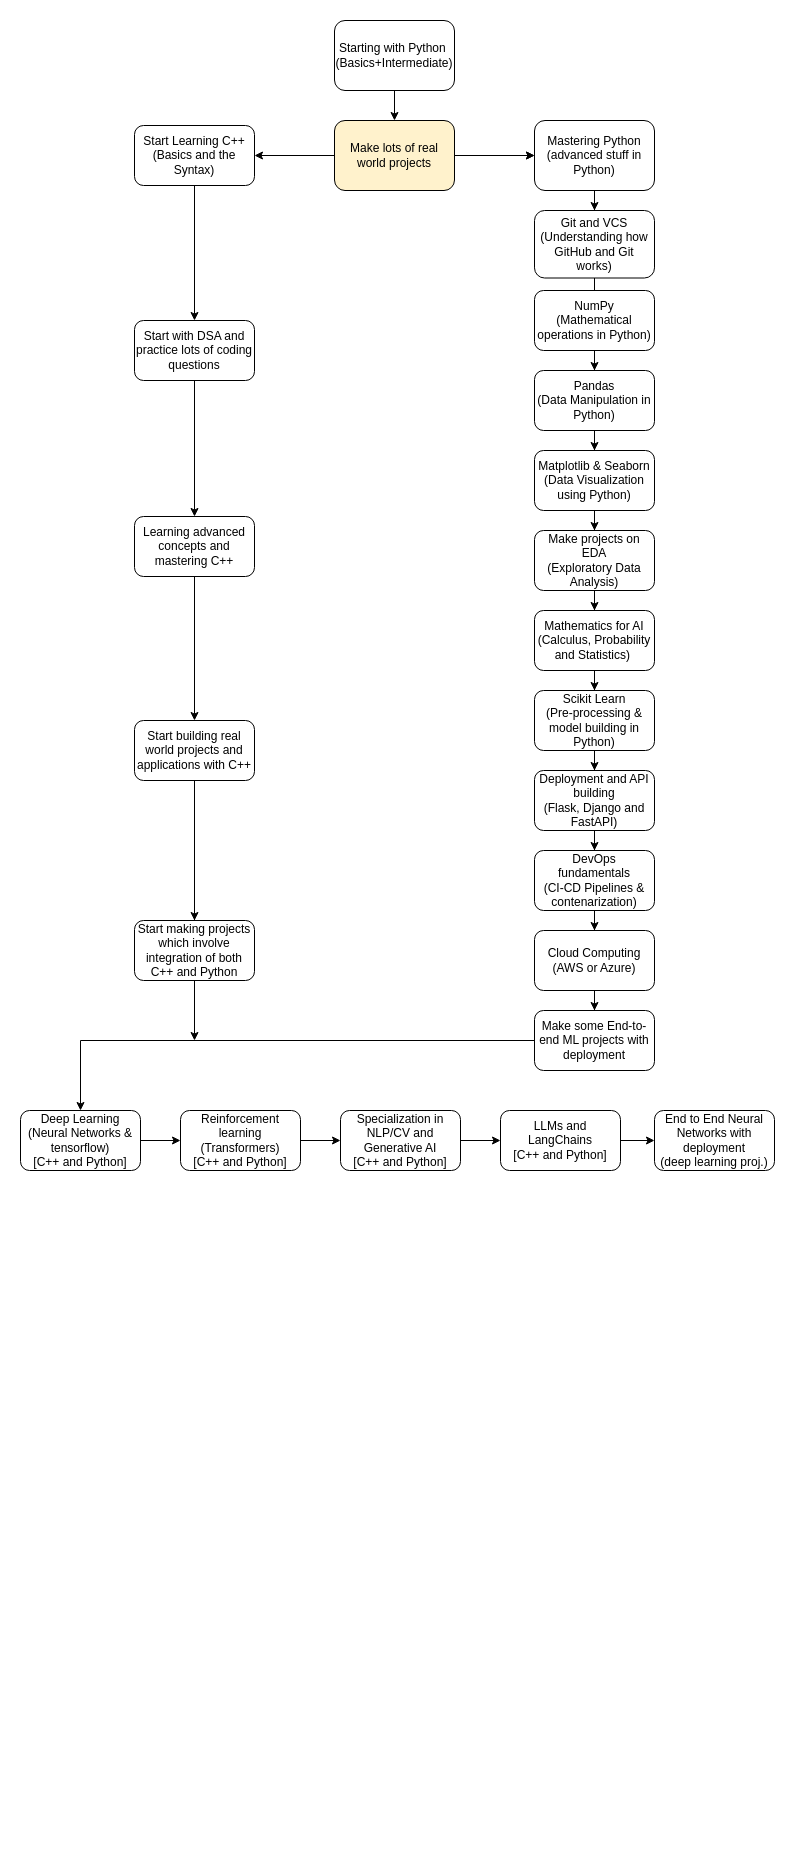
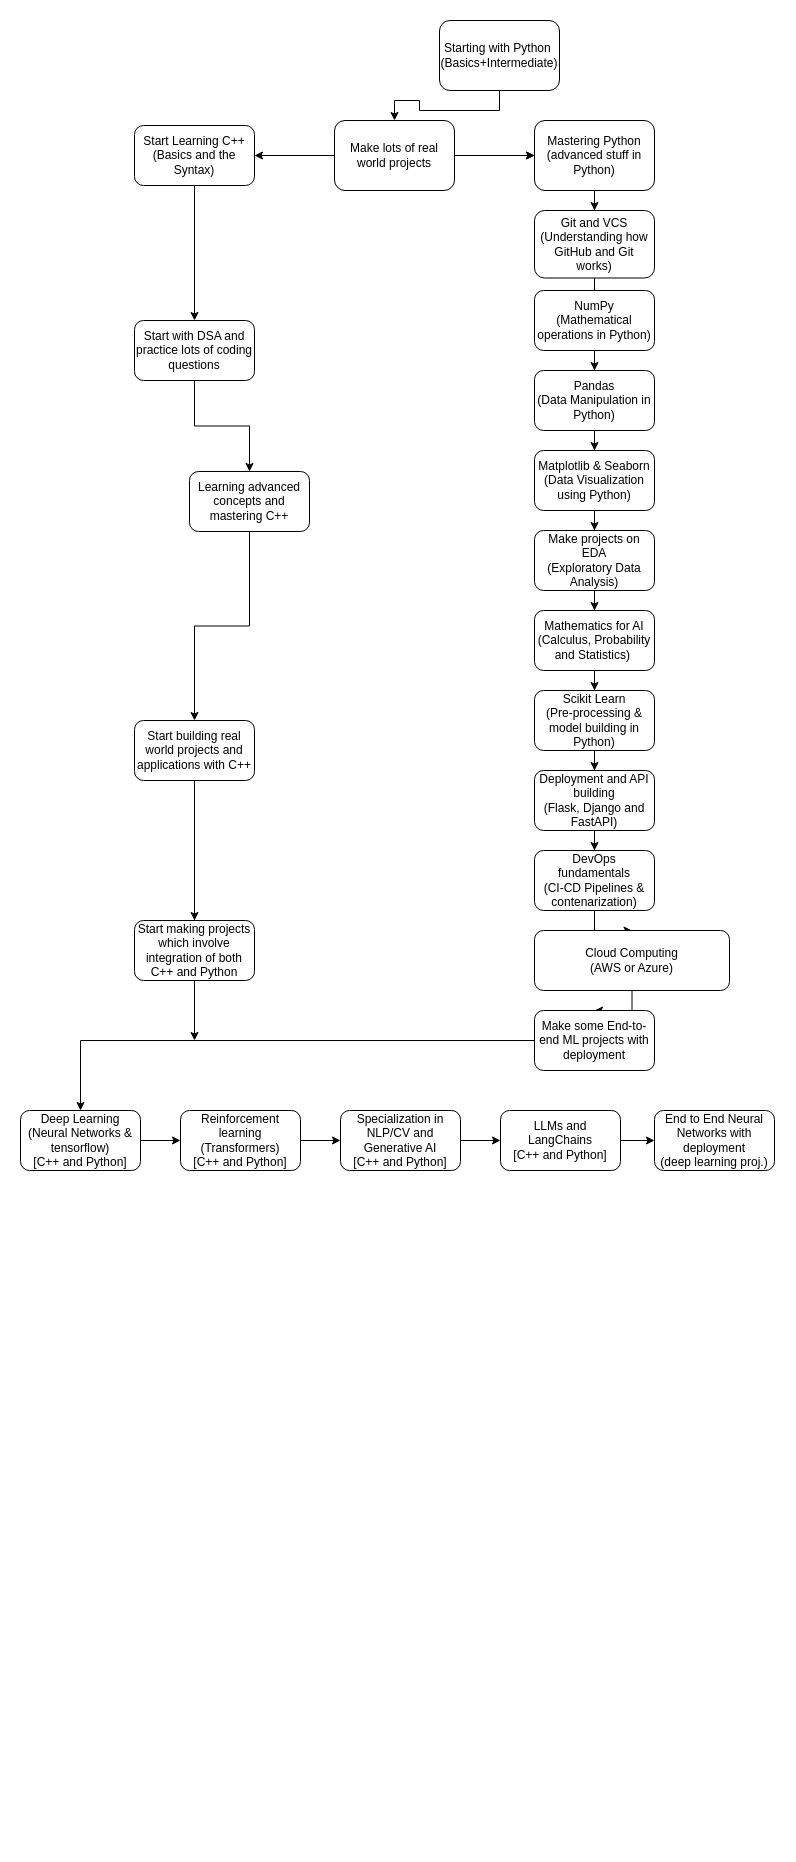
- <mxCell id="3" value="Starting with Python&amp;nbsp;&lt;div&gt;&lt;span style=&quot;background-color: initial;&quot;&gt;(Basics+Intermediate)&lt;/span&gt;&lt;/div&gt;" style="rounded=1;whiteSpace=wrap;html=1;fontSize=12;glass=0;strokeWidth=1;shadow=0;" parent="1" vertex="1"><mxGeometry x="334" y="20" width="120" height="70" as="geometry" /></mxCell>
+ <mxCell id="3" value="Starting with Python&amp;nbsp;&lt;div&gt;&lt;span style=&quot;background-color: initial;&quot;&gt;(Basics+Intermediate)&lt;/span&gt;&lt;/div&gt;" style="rounded=1;whiteSpace=wrap;html=1;fontSize=12;glass=0;strokeWidth=1;shadow=0;" parent="1" vertex="1"><mxGeometry x="439" y="20" width="120" height="70" as="geometry" /></mxCell>
- <mxCell id="7" value="Make lots of real world projects" style="whiteSpace=wrap;html=1;rounded=1;glass=0;strokeWidth=1;shadow=0;fillColor=#fff2cc;" parent="1" vertex="1"><mxGeometry x="334" y="120" width="120" height="70" as="geometry" /></mxCell>
+ <mxCell id="7" value="Make lots of real world projects" style="whiteSpace=wrap;html=1;rounded=1;glass=0;strokeWidth=1;shadow=0;" parent="1" vertex="1"><mxGeometry x="334" y="120" width="120" height="70" as="geometry" /></mxCell>
- <mxCell id="54" value="Learning advanced concepts and mastering C++" style="whiteSpace=wrap;html=1;rounded=1;glass=0;strokeWidth=1;shadow=0;" vertex="1" parent="1"><mxGeometry x="134" y="516" width="120" height="60" as="geometry" /></mxCell>
+ <mxCell id="54" value="Learning advanced concepts and mastering C++" style="whiteSpace=wrap;html=1;rounded=1;glass=0;strokeWidth=1;shadow=0;" vertex="1" parent="1"><mxGeometry x="189" y="471" width="120" height="60" as="geometry" /></mxCell>
- <mxCell id="29" value="Cloud Computing&lt;div&gt;(AWS or Azure)&lt;/div&gt;" style="whiteSpace=wrap;html=1;rounded=1;glass=0;strokeWidth=1;shadow=0;" parent="1" vertex="1"><mxGeometry x="534" y="930" width="120" height="60" as="geometry" /></mxCell>
+ <mxCell id="29" value="Cloud Computing&lt;div&gt;(AWS or Azure)&lt;/div&gt;" style="whiteSpace=wrap;html=1;rounded=1;glass=0;strokeWidth=1;shadow=0;" parent="1" vertex="1"><mxGeometry x="534" y="930" width="195" height="60" as="geometry" /></mxCell>
